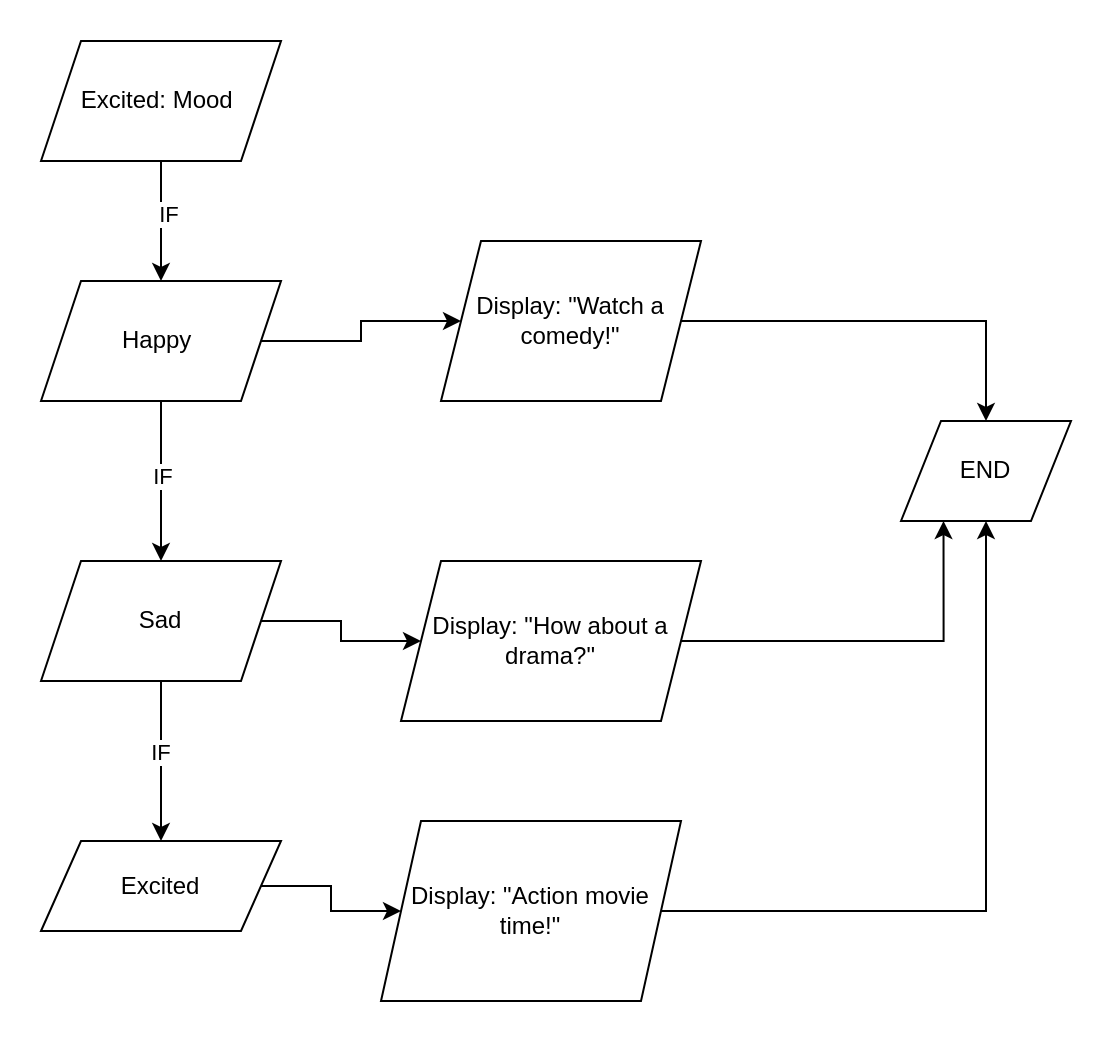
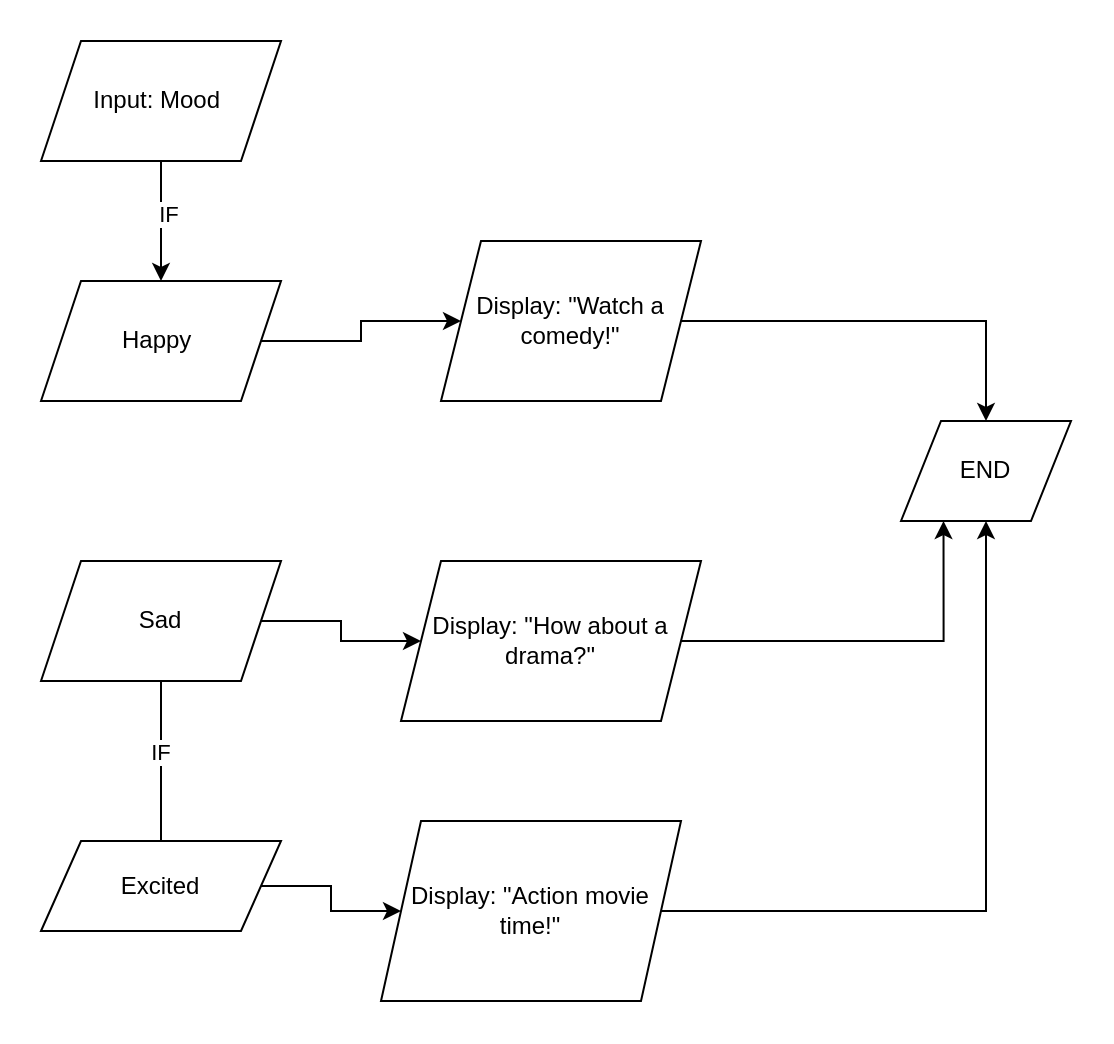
- <mxCell id="4" value="Excited: Mood&amp;nbsp;" style="shape=parallelogram;perimeter=parallelogramPerimeter;whiteSpace=wrap;html=1;fixedSize=1;" vertex="1" parent="1"><mxGeometry x="20" y="20" width="120" height="60" as="geometry" /></mxCell>
+ <mxCell id="4" value="Input: Mood&amp;nbsp;" style="shape=parallelogram;perimeter=parallelogramPerimeter;whiteSpace=wrap;html=1;fixedSize=1;" vertex="1" parent="1"><mxGeometry x="20" y="20" width="120" height="60" as="geometry" /></mxCell>
- <mxCell id="6" value="" style="edgeStyle=orthogonalEdgeStyle;rounded=0;orthogonalLoop=1;jettySize=auto;html=1;" edge="1" parent="1" source="8" target="14"><mxGeometry relative="1" as="geometry" /></mxCell>
- <mxCell id="7" value="IF" style="edgeLabel;html=1;align=center;verticalAlign=middle;resizable=0;points=[];" vertex="1" connectable="0" parent="6"><mxGeometry x="-0.075" relative="1" as="geometry"><mxPoint as="offset" /></mxGeometry></mxCell>
- <mxCell id="12" value="" style="edgeStyle=orthogonalEdgeStyle;rounded=0;orthogonalLoop=1;jettySize=auto;html=1;" edge="1" parent="1" source="14" target="18"><mxGeometry relative="1" as="geometry" /></mxCell>
+ <mxCell id="12" value="" style="edgeStyle=orthogonalEdgeStyle;rounded=0;orthogonalLoop=1;jettySize=auto;html=1;endArrow=none;" edge="1" parent="1" source="14" target="18"><mxGeometry relative="1" as="geometry" /></mxCell>
